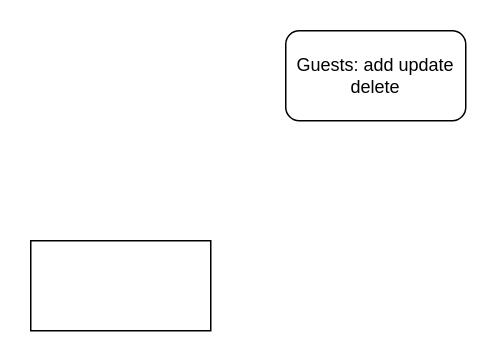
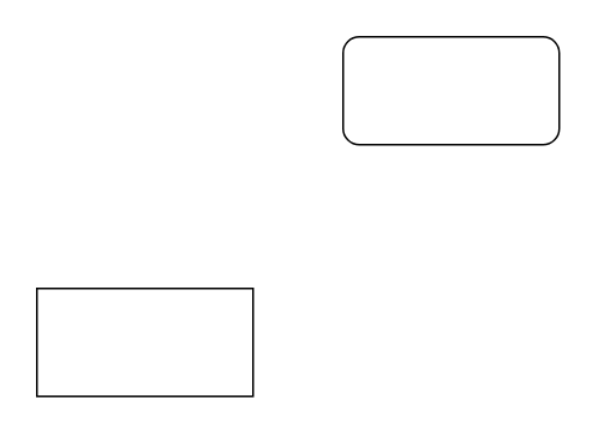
- <mxCell id="4" value="Guests: add update delete" style="text;html=1;strokeColor=none;fillColor=none;align=center;verticalAlign=middle;whiteSpace=wrap;rounded=0;" vertex="1" parent="1"><mxGeometry x="190" y="20" width="120" height="60" as="geometry" /></mxCell>
